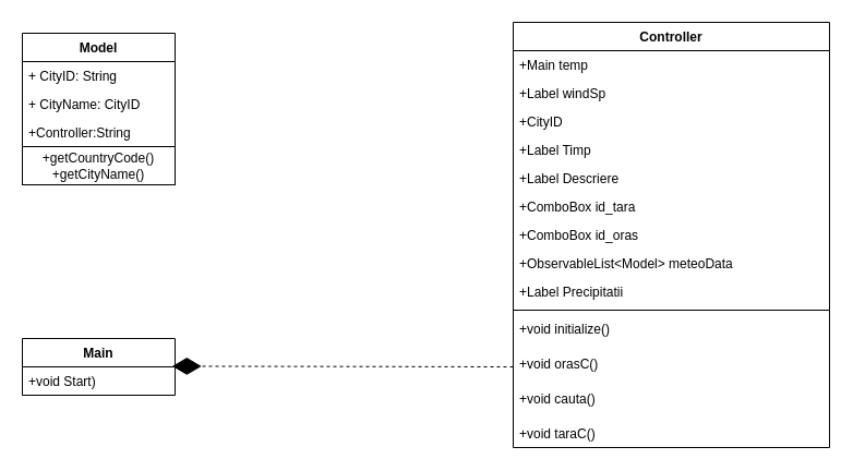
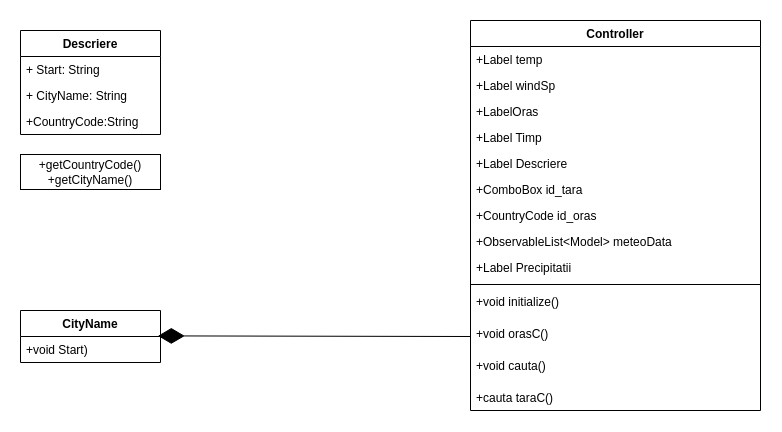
- <mxCell id="2" value="Model" style="swimlane;fontStyle=1;childLayout=stackLayout;horizontal=1;startSize=26;fillColor=none;horizontalStack=0;resizeParent=1;resizeParentMax=0;resizeLast=0;collapsible=1;marginBottom=0;" vertex="1" parent="1"><mxGeometry x="20" y="30" width="140" height="104" as="geometry"><mxRectangle x="60" y="500" width="70" height="26" as="alternateBounds" /></mxGeometry></mxCell>
+ <mxCell id="2" value="Descriere" style="swimlane;fontStyle=1;childLayout=stackLayout;horizontal=1;startSize=26;fillColor=none;horizontalStack=0;resizeParent=1;resizeParentMax=0;resizeLast=0;collapsible=1;marginBottom=0;" vertex="1" parent="1"><mxGeometry x="20" y="30" width="140" height="104" as="geometry"><mxRectangle x="60" y="500" width="70" height="26" as="alternateBounds" /></mxGeometry></mxCell>
- <mxCell id="8" value="+Main temp" style="text;strokeColor=none;fillColor=none;align=left;verticalAlign=top;spacingLeft=4;spacingRight=4;overflow=hidden;rotatable=0;points=[[0,0.5],[1,0.5]];portConstraint=eastwest;" vertex="1" parent="7"><mxGeometry y="26" width="290" height="26" as="geometry" /></mxCell>
+ <mxCell id="8" value="+Label temp" style="text;strokeColor=none;fillColor=none;align=left;verticalAlign=top;spacingLeft=4;spacingRight=4;overflow=hidden;rotatable=0;points=[[0,0.5],[1,0.5]];portConstraint=eastwest;" vertex="1" parent="7"><mxGeometry y="26" width="290" height="26" as="geometry" /></mxCell>
- <mxCell id="3" value="+ CityID: String" style="text;strokeColor=none;fillColor=none;align=left;verticalAlign=top;spacingLeft=4;spacingRight=4;overflow=hidden;rotatable=0;points=[[0,0.5],[1,0.5]];portConstraint=eastwest;" vertex="1" parent="2"><mxGeometry y="26" width="140" height="26" as="geometry" /></mxCell>
+ <mxCell id="3" value="+ Start: String" style="text;strokeColor=none;fillColor=none;align=left;verticalAlign=top;spacingLeft=4;spacingRight=4;overflow=hidden;rotatable=0;points=[[0,0.5],[1,0.5]];portConstraint=eastwest;" vertex="1" parent="2"><mxGeometry y="26" width="140" height="26" as="geometry" /></mxCell>
- <mxCell id="4" value="+ CityName: CityID" style="text;strokeColor=none;fillColor=none;align=left;verticalAlign=top;spacingLeft=4;spacingRight=4;overflow=hidden;rotatable=0;points=[[0,0.5],[1,0.5]];portConstraint=eastwest;" vertex="1" parent="2"><mxGeometry y="52" width="140" height="26" as="geometry" /></mxCell>
+ <mxCell id="4" value="+ CityName: String" style="text;strokeColor=none;fillColor=none;align=left;verticalAlign=top;spacingLeft=4;spacingRight=4;overflow=hidden;rotatable=0;points=[[0,0.5],[1,0.5]];portConstraint=eastwest;" vertex="1" parent="2"><mxGeometry y="52" width="140" height="26" as="geometry" /></mxCell>
- <mxCell id="10" value="+CityID" style="text;strokeColor=none;fillColor=none;align=left;verticalAlign=top;spacingLeft=4;spacingRight=4;overflow=hidden;rotatable=0;points=[[0,0.5],[1,0.5]];portConstraint=eastwest;" vertex="1" parent="7"><mxGeometry y="78" width="290" height="26" as="geometry" /></mxCell>
+ <mxCell id="10" value="+LabelOras" style="text;strokeColor=none;fillColor=none;align=left;verticalAlign=top;spacingLeft=4;spacingRight=4;overflow=hidden;rotatable=0;points=[[0,0.5],[1,0.5]];portConstraint=eastwest;" vertex="1" parent="7"><mxGeometry y="78" width="290" height="26" as="geometry" /></mxCell>
- <mxCell id="5" value="+Controller:String" style="text;strokeColor=none;fillColor=none;align=left;verticalAlign=top;spacingLeft=4;spacingRight=4;overflow=hidden;rotatable=0;points=[[0,0.5],[1,0.5]];portConstraint=eastwest;" vertex="1" parent="2"><mxGeometry y="78" width="140" height="26" as="geometry" /></mxCell>
+ <mxCell id="5" value="+CountryCode:String" style="text;strokeColor=none;fillColor=none;align=left;verticalAlign=top;spacingLeft=4;spacingRight=4;overflow=hidden;rotatable=0;points=[[0,0.5],[1,0.5]];portConstraint=eastwest;" vertex="1" parent="2"><mxGeometry y="78" width="140" height="26" as="geometry" /></mxCell>
- <mxCell id="6" value="+getCountryCode()&lt;br&gt;+getCityName()&lt;br&gt;" style="rounded=0;whiteSpace=wrap;html=1;" vertex="1" parent="1"><mxGeometry x="20" y="134" width="140" height="35" as="geometry" /></mxCell>
+ <mxCell id="6" value="+getCountryCode()&lt;br&gt;+getCityName()&lt;br&gt;" style="rounded=0;whiteSpace=wrap;html=1;" vertex="1" parent="1"><mxGeometry x="20" y="154" width="140" height="35" as="geometry" /></mxCell>
- <mxCell id="14" value="+ComboBox id_oras" style="text;strokeColor=none;fillColor=none;align=left;verticalAlign=top;spacingLeft=4;spacingRight=4;overflow=hidden;rotatable=0;points=[[0,0.5],[1,0.5]];portConstraint=eastwest;" vertex="1" parent="7"><mxGeometry y="182" width="290" height="26" as="geometry" /></mxCell>
+ <mxCell id="14" value="+CountryCode id_oras" style="text;strokeColor=none;fillColor=none;align=left;verticalAlign=top;spacingLeft=4;spacingRight=4;overflow=hidden;rotatable=0;points=[[0,0.5],[1,0.5]];portConstraint=eastwest;" vertex="1" parent="7"><mxGeometry y="182" width="290" height="26" as="geometry" /></mxCell>
- <mxCell id="22" value="Main" style="swimlane;fontStyle=1;childLayout=stackLayout;horizontal=1;startSize=26;fillColor=none;horizontalStack=0;resizeParent=1;resizeParentMax=0;resizeLast=0;collapsible=1;marginBottom=0;" vertex="1" parent="1"><mxGeometry x="20" y="310" width="140" height="52" as="geometry"><mxRectangle x="30" y="140" width="60" height="26" as="alternateBounds" /></mxGeometry></mxCell>
+ <mxCell id="22" value="CityName" style="swimlane;fontStyle=1;childLayout=stackLayout;horizontal=1;startSize=26;fillColor=none;horizontalStack=0;resizeParent=1;resizeParentMax=0;resizeLast=0;collapsible=1;marginBottom=0;" vertex="1" parent="1"><mxGeometry x="20" y="310" width="140" height="52" as="geometry"><mxRectangle x="30" y="140" width="60" height="26" as="alternateBounds" /></mxGeometry></mxCell>
- <mxCell id="24" value="" style="endArrow=diamondThin;endFill=1;endSize=24;html=1;entryX=0.981;entryY=-0.023;entryDx=0;entryDy=0;exitX=0;exitY=0.5;exitDx=0;exitDy=0;entryPerimeter=0;dashed=1;" edge="1" parent="1" source="19" target="23"><mxGeometry width="160" relative="1" as="geometry"><mxPoint x="360" y="335.5" as="sourcePoint" /><mxPoint x="280" y="335.5" as="targetPoint" /></mxGeometry></mxCell>
+ <mxCell id="24" value="" style="endArrow=diamondThin;endFill=1;endSize=24;html=1;entryX=0.981;entryY=-0.023;entryDx=0;entryDy=0;exitX=0;exitY=0.5;exitDx=0;exitDy=0;entryPerimeter=0;" edge="1" parent="1" source="19" target="23"><mxGeometry width="160" relative="1" as="geometry"><mxPoint x="360" y="335.5" as="sourcePoint" /><mxPoint x="280" y="335.5" as="targetPoint" /></mxGeometry></mxCell>
- <mxCell id="21" value="+void taraC()" style="text;strokeColor=none;fillColor=none;align=left;verticalAlign=top;spacingLeft=4;spacingRight=4;overflow=hidden;rotatable=0;points=[[0,0.5],[1,0.5]];portConstraint=eastwest;" vertex="1" parent="7"><mxGeometry y="364" width="290" height="26" as="geometry" /></mxCell>
+ <mxCell id="21" value="+cauta taraC()" style="text;strokeColor=none;fillColor=none;align=left;verticalAlign=top;spacingLeft=4;spacingRight=4;overflow=hidden;rotatable=0;points=[[0,0.5],[1,0.5]];portConstraint=eastwest;" vertex="1" parent="7"><mxGeometry y="364" width="290" height="26" as="geometry" /></mxCell>
